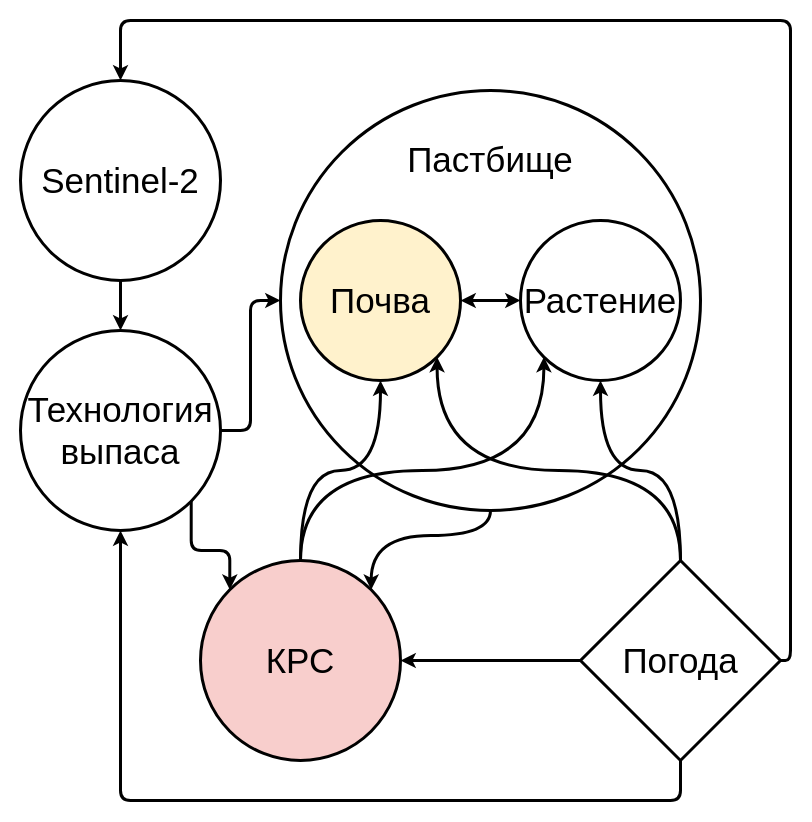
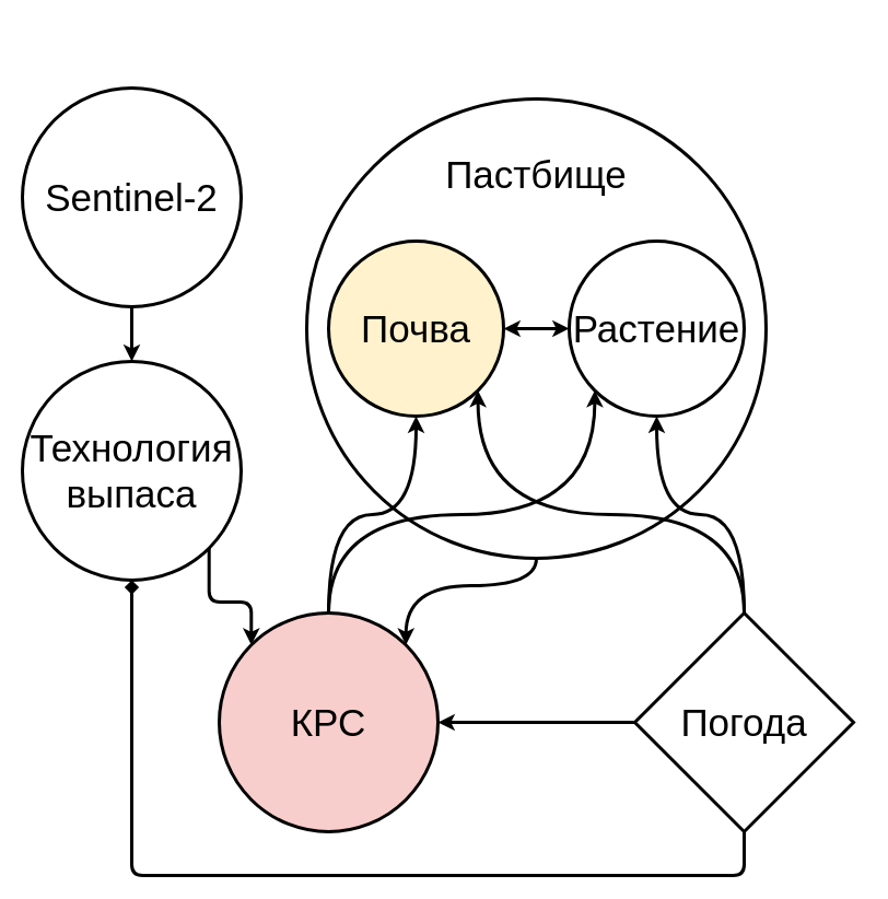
- <mxCell id="8" style="edgeStyle=orthogonalEdgeStyle;orthogonalLoop=1;jettySize=auto;html=1;exitX=1;exitY=0.5;exitDx=0;exitDy=0;entryX=0.5;entryY=0;entryDx=0;entryDy=0;startArrow=none;startFill=0;endArrow=classic;endFill=1;strokeWidth=3;rounded=1;" parent="1" source="9" target="17" edge="1"><mxGeometry relative="1" as="geometry"><Array as="points"><mxPoint x="790" y="660" /><mxPoint x="790" y="20" /><mxPoint x="120" y="20" /></Array></mxGeometry></mxCell>
- <mxCell id="18" style="edgeStyle=orthogonalEdgeStyle;orthogonalLoop=1;jettySize=auto;html=1;exitX=1;exitY=0.5;exitDx=0;exitDy=0;entryX=0;entryY=0.5;entryDx=0;entryDy=0;startArrow=none;startFill=0;endArrow=classic;endFill=1;strokeWidth=3;rounded=1;" parent="1" source="20" target="3" edge="1"><mxGeometry relative="1" as="geometry" /></mxCell>
- <mxCell id="7" style="edgeStyle=orthogonalEdgeStyle;orthogonalLoop=1;jettySize=auto;html=1;exitX=0.5;exitY=1;exitDx=0;exitDy=0;startArrow=none;startFill=0;endArrow=classic;endFill=1;strokeWidth=3;rounded=1;" parent="1" source="9" target="20" edge="1"><mxGeometry relative="1" as="geometry"><Array as="points"><mxPoint x="680" y="800" /><mxPoint x="120" y="800" /></Array></mxGeometry></mxCell>
+ <mxCell id="7" style="edgeStyle=orthogonalEdgeStyle;orthogonalLoop=1;jettySize=auto;html=1;exitX=0.5;exitY=1;exitDx=0;exitDy=0;startArrow=none;startFill=0;endArrow=diamond;endFill=1;strokeWidth=3;rounded=1;" parent="1" source="9" target="20" edge="1"><mxGeometry relative="1" as="geometry"><Array as="points"><mxPoint x="680" y="800" /><mxPoint x="120" y="800" /></Array></mxGeometry></mxCell>
